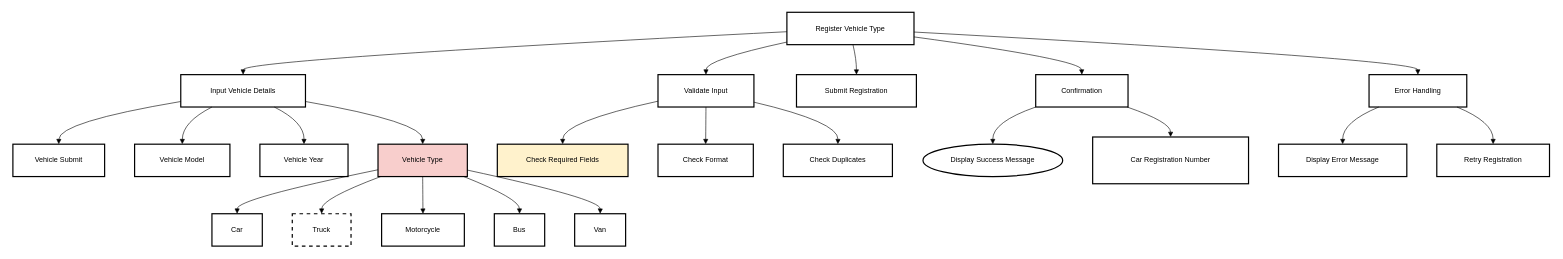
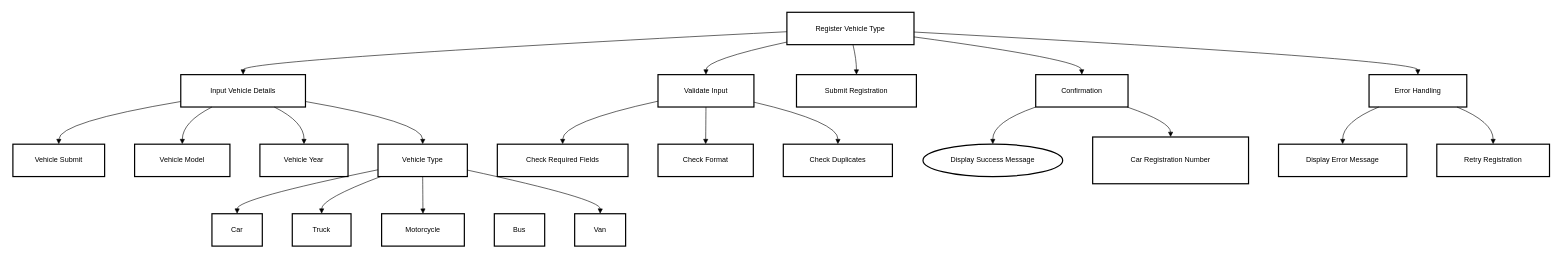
- <mxCell id="7" value="Vehicle Type" style="whiteSpace=wrap;strokeWidth=2;fillColor=#f8cecc;" vertex="1" parent="1"><mxGeometry x="629" y="240" width="149" height="54" as="geometry" /></mxCell>
+ <mxCell id="7" value="Vehicle Type" style="whiteSpace=wrap;strokeWidth=2;" vertex="1" parent="1"><mxGeometry x="629" y="240" width="149" height="54" as="geometry" /></mxCell>
- <mxCell id="14" value="Check Required Fields" style="whiteSpace=wrap;strokeWidth=2;fillColor=#fff2cc;" vertex="1" parent="1"><mxGeometry x="828" y="240" width="218" height="54" as="geometry" /></mxCell>
+ <mxCell id="14" value="Check Required Fields" style="whiteSpace=wrap;strokeWidth=2;" vertex="1" parent="1"><mxGeometry x="828" y="240" width="218" height="54" as="geometry" /></mxCell>
- <mxCell id="32" value="" style="curved=1;startArrow=none;endArrow=block;exitX=0.96;exitY=1;entryX=0.5;entryY=0;" edge="1" parent="1" source="7" target="11"><mxGeometry relative="1" as="geometry"><Array as="points"><mxPoint x="865" y="331" /></Array></mxGeometry></mxCell>
- <mxCell id="9" value="Truck" style="whiteSpace=wrap;strokeWidth=2;dashed=1;" vertex="1" parent="1"><mxGeometry x="486" y="356" width="98" height="54" as="geometry" /></mxCell>
+ <mxCell id="9" value="Truck" style="whiteSpace=wrap;strokeWidth=2;" vertex="1" parent="1"><mxGeometry x="486" y="356" width="98" height="54" as="geometry" /></mxCell>
